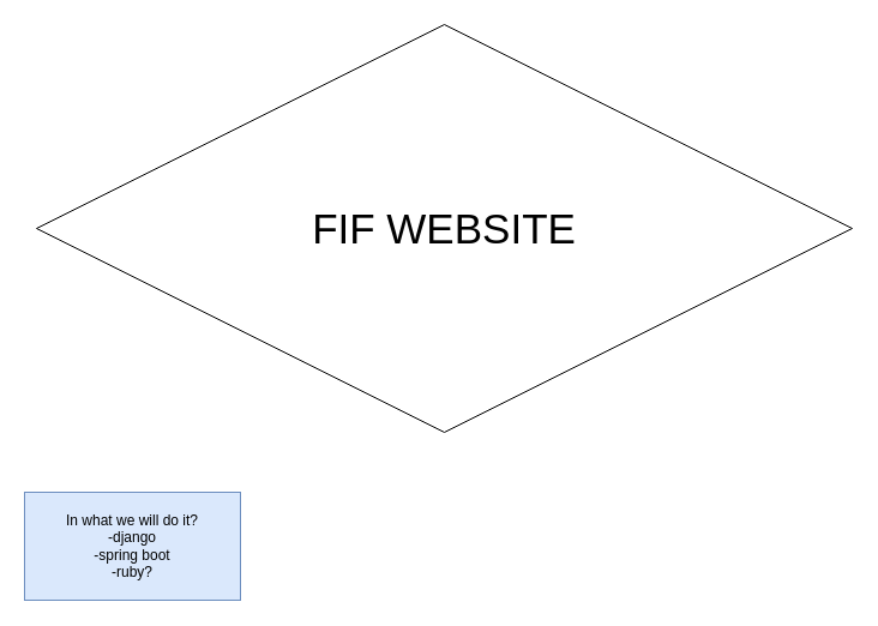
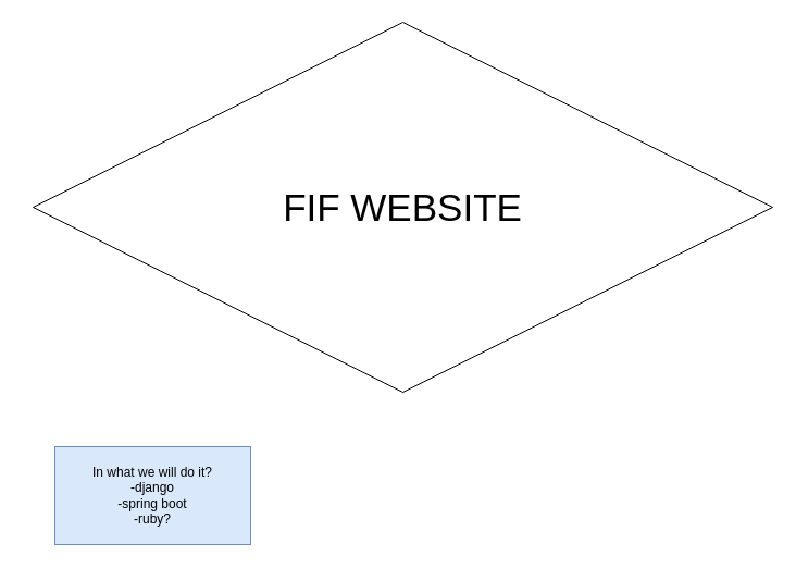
- <mxCell id="3" value="&lt;div&gt;In what we will do it?&lt;/div&gt;&lt;div&gt;-django&lt;/div&gt;&lt;div&gt;-spring boot&lt;/div&gt;&lt;div&gt;-ruby?&lt;br&gt;&lt;/div&gt;" style="rounded=0;whiteSpace=wrap;html=1;fillColor=#dae8fc;strokeColor=#6c8ebf;" vertex="1" parent="1"><mxGeometry x="20" y="410" width="180" height="90" as="geometry" /></mxCell>
+ <mxCell id="3" value="&lt;div&gt;In what we will do it?&lt;/div&gt;&lt;div&gt;-django&lt;/div&gt;&lt;div&gt;-spring boot&lt;/div&gt;&lt;div&gt;-ruby?&lt;br&gt;&lt;/div&gt;" style="rounded=0;whiteSpace=wrap;html=1;fillColor=#dae8fc;strokeColor=#6c8ebf;" vertex="1" parent="1"><mxGeometry x="50" y="410" width="180" height="90" as="geometry" /></mxCell>
